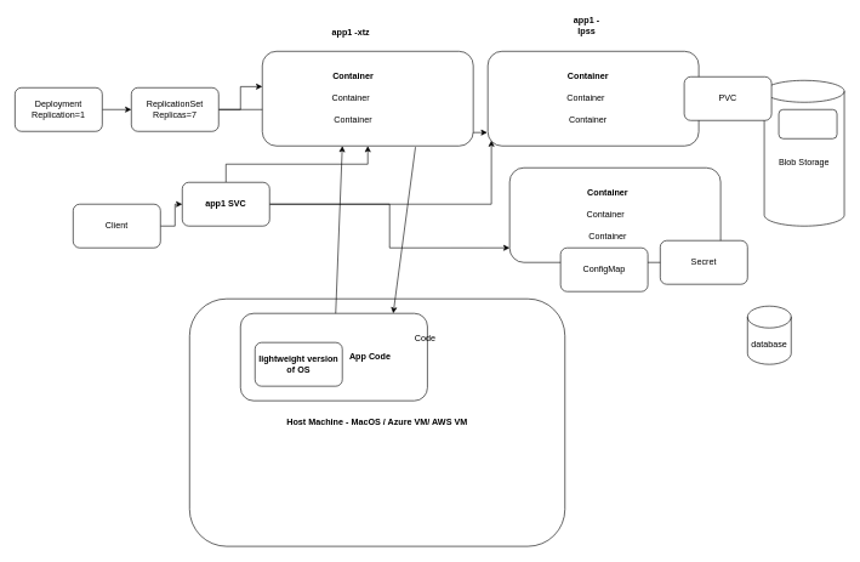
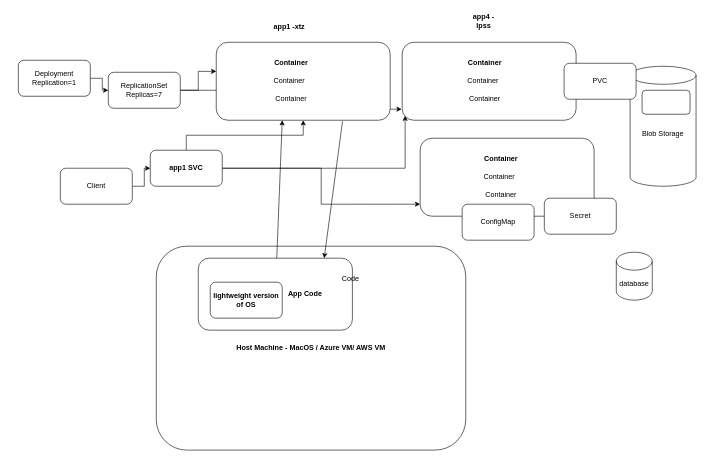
- <mxCell id="41" value="&lt;b style=&quot;border-color: var(--border-color);&quot;&gt;app1 - lpss&lt;/b&gt;" style="text;html=1;strokeColor=none;fillColor=none;align=center;verticalAlign=middle;whiteSpace=wrap;rounded=0;" vertex="1" parent="1"><mxGeometry x="776" y="20" width="60" height="30" as="geometry" /></mxCell>
+ <mxCell id="41" value="&lt;b style=&quot;border-color: var(--border-color);&quot;&gt;app4 - lpss&lt;/b&gt;" style="text;html=1;strokeColor=none;fillColor=none;align=center;verticalAlign=middle;whiteSpace=wrap;rounded=0;" vertex="1" parent="1"><mxGeometry x="776" y="20" width="60" height="30" as="geometry" /></mxCell>
- <mxCell id="16" value="Deployment Replication=1" style="rounded=1;whiteSpace=wrap;html=1;" parent="1" vertex="1"><mxGeometry x="20" y="120" width="120" height="60" as="geometry" /></mxCell>
+ <mxCell id="16" value="Deployment Replication=1" style="rounded=1;whiteSpace=wrap;html=1;" parent="1" vertex="1"><mxGeometry x="30" y="100" width="120" height="60" as="geometry" /></mxCell>
